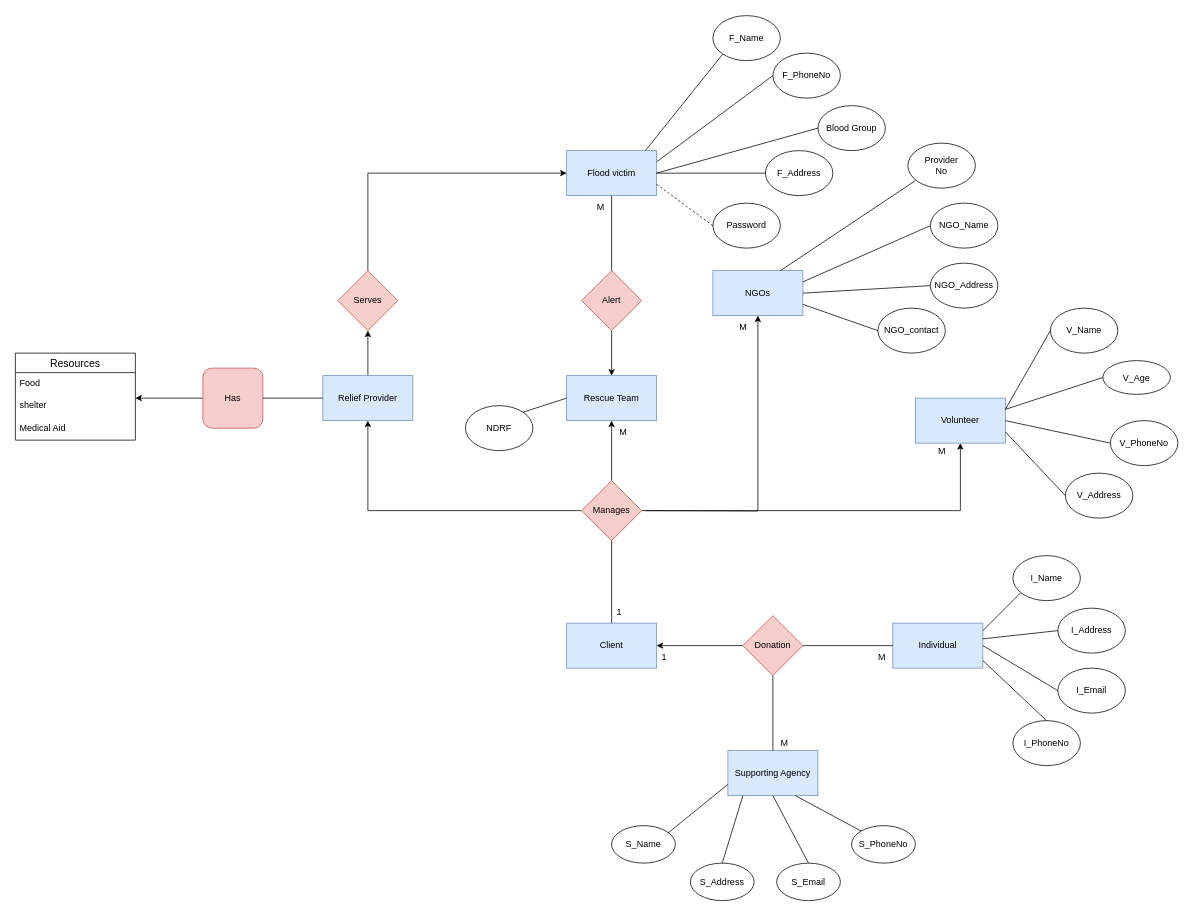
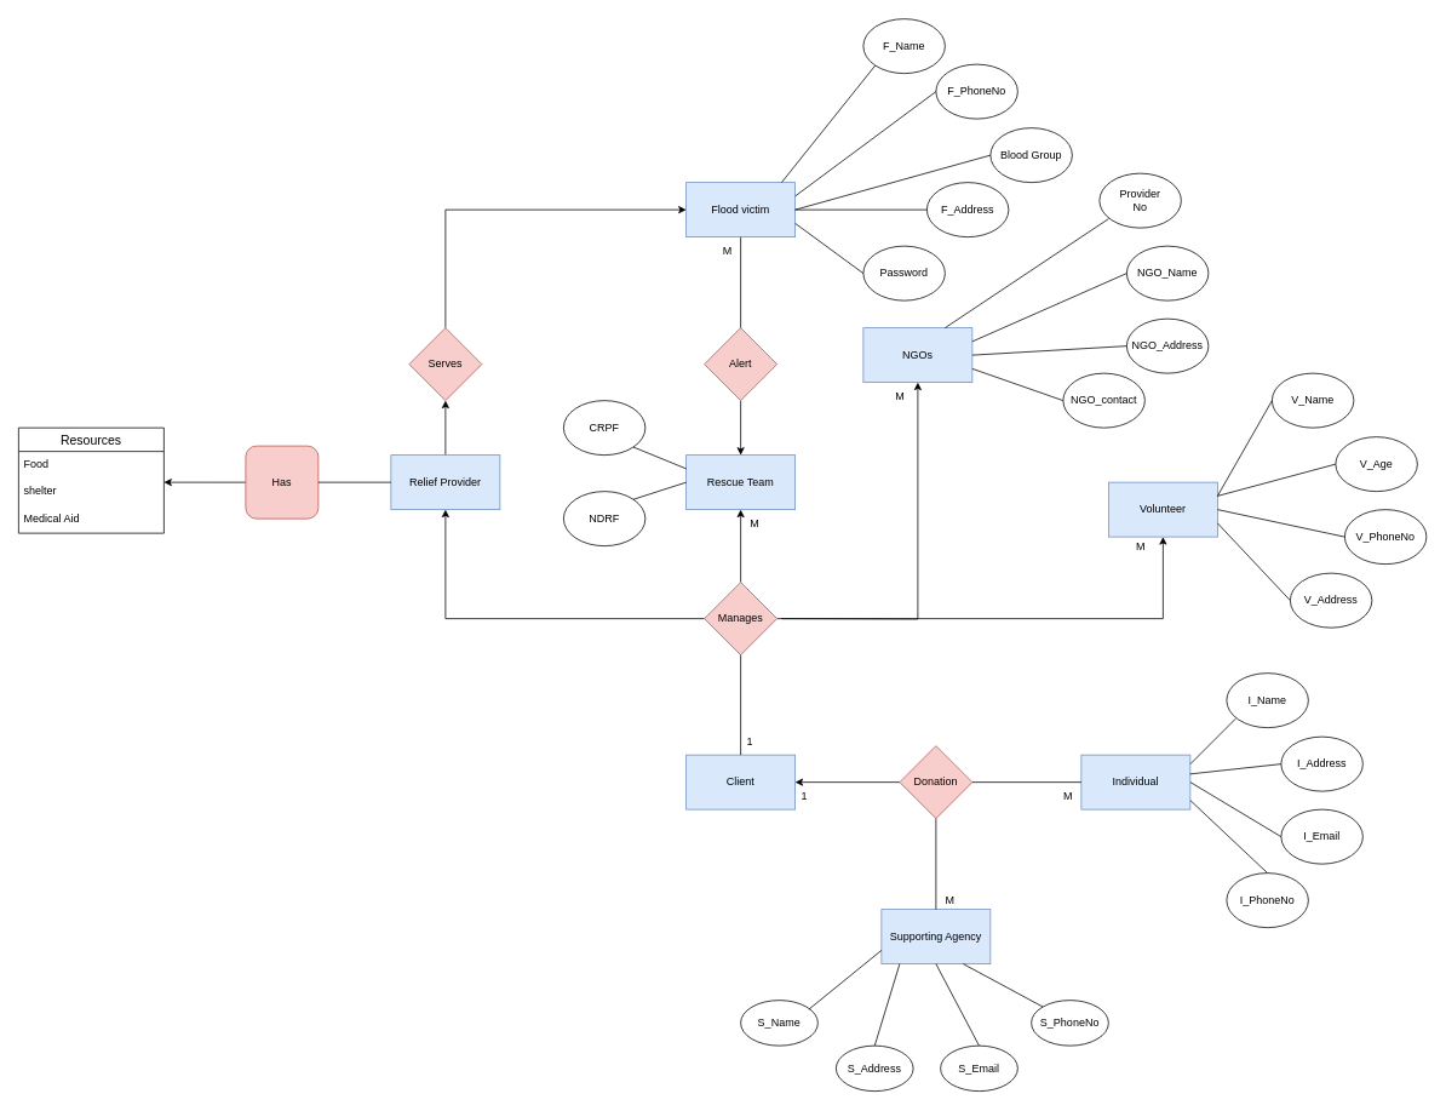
- <mxCell id="25" value="" style="endArrow=none;html=1;rounded=0;entryX=0;entryY=0.5;entryDx=0;entryDy=0;exitX=1;exitY=0.75;exitDx=0;exitDy=0;dashed=1;" edge="1" parent="1" source="3" target="21"><mxGeometry width="50" height="50" relative="1" as="geometry"><mxPoint x="885" y="240" as="sourcePoint" /><mxPoint x="1030" y="220" as="targetPoint" /></mxGeometry></mxCell>
+ <mxCell id="25" value="" style="endArrow=none;html=1;rounded=0;entryX=0;entryY=0.5;entryDx=0;entryDy=0;exitX=1;exitY=0.75;exitDx=0;exitDy=0;" edge="1" parent="1" source="3" target="21"><mxGeometry width="50" height="50" relative="1" as="geometry"><mxPoint x="885" y="240" as="sourcePoint" /><mxPoint x="1030" y="220" as="targetPoint" /></mxGeometry></mxCell>
+ <mxCell id="43" value="CRPF" style="ellipse;whiteSpace=wrap;html=1;" vertex="1" parent="1"><mxGeometry x="620" y="440" width="90" height="60" as="geometry" /></mxCell>
- <mxCell id="40" value="V_Age" style="ellipse;whiteSpace=wrap;html=1;" vertex="1" parent="1"><mxGeometry x="1470" y="480" width="90" height="45" as="geometry" /></mxCell>
+ <mxCell id="40" value="V_Age" style="ellipse;whiteSpace=wrap;html=1;" vertex="1" parent="1"><mxGeometry x="1470" y="480" width="90" height="60" as="geometry" /></mxCell>
+ <mxCell id="45" value="" style="endArrow=none;html=1;rounded=0;entryX=1;entryY=1;entryDx=0;entryDy=0;exitX=0;exitY=0.25;exitDx=0;exitDy=0;" edge="1" parent="1" source="8" target="43"><mxGeometry width="50" height="50" relative="1" as="geometry"><mxPoint x="690" y="530" as="sourcePoint" /><mxPoint x="740" y="480" as="targetPoint" /></mxGeometry></mxCell>
